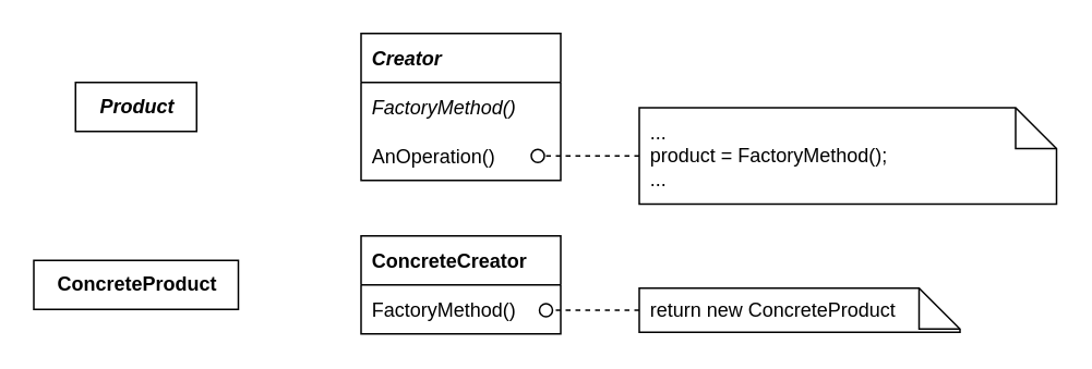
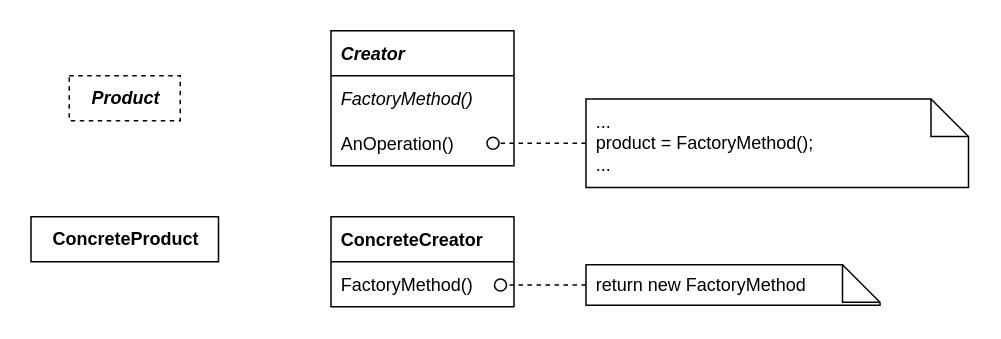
- <mxCell id="12" value="&lt;b&gt;&lt;i&gt;Product&lt;/i&gt;&lt;/b&gt;" style="html=1;fontSize=12;startSize=25;arcSize=12;spacing=2;fillColor=none;" vertex="1" parent="1"><mxGeometry x="45.5" y="50" width="74" height="30" as="geometry" /></mxCell>
+ <mxCell id="12" value="&lt;b&gt;&lt;i&gt;Product&lt;/i&gt;&lt;/b&gt;" style="html=1;fontSize=12;startSize=25;arcSize=12;spacing=2;fillColor=none;dashed=1;" vertex="1" parent="1"><mxGeometry x="45.5" y="50" width="74" height="30" as="geometry" /></mxCell>
- <mxCell id="9" value="&lt;span style=&quot;text-align: left;&quot;&gt;&lt;b&gt;ConcreteProduct&lt;/b&gt;&lt;/span&gt;" style="html=1;fontSize=12;startSize=25;arcSize=12;spacing=2;fillColor=none;" parent="1" vertex="1"><mxGeometry x="20" y="159" width="125" height="30" as="geometry" /></mxCell>
+ <mxCell id="9" value="&lt;span style=&quot;text-align: left;&quot;&gt;&lt;b&gt;ConcreteProduct&lt;/b&gt;&lt;/span&gt;" style="html=1;fontSize=12;startSize=25;arcSize=12;spacing=2;fillColor=none;" parent="1" vertex="1"><mxGeometry x="20" y="144" width="125" height="30" as="geometry" /></mxCell>
- <mxCell id="11" value="return new ConcreteProduct" style="shape=note2;boundedLbl=1;whiteSpace=wrap;html=1;size=25;verticalAlign=middle;align=left;spacingLeft=5;fontSize=12;startSize=30;fillColor=none;" parent="1" vertex="1"><mxGeometry x="390" y="176" width="196" height="27" as="geometry" /></mxCell>
+ <mxCell id="11" value="return new FactoryMethod" style="shape=note2;boundedLbl=1;whiteSpace=wrap;html=1;size=25;verticalAlign=middle;align=left;spacingLeft=5;fontSize=12;startSize=30;fillColor=none;" parent="1" vertex="1"><mxGeometry x="390" y="176" width="196" height="27" as="geometry" /></mxCell>
